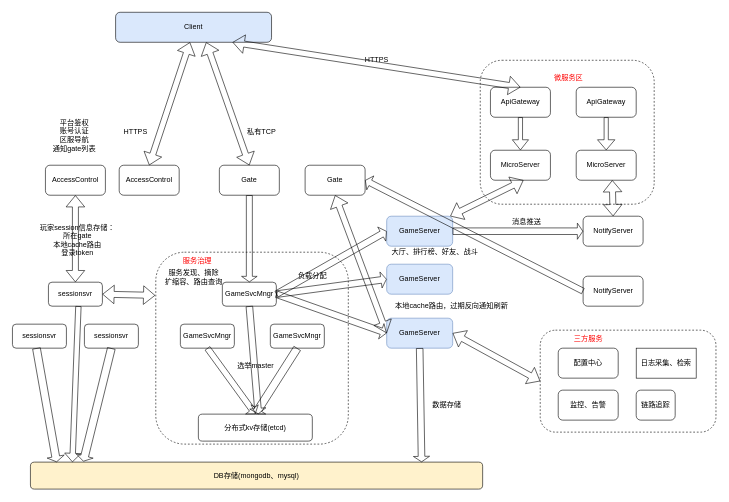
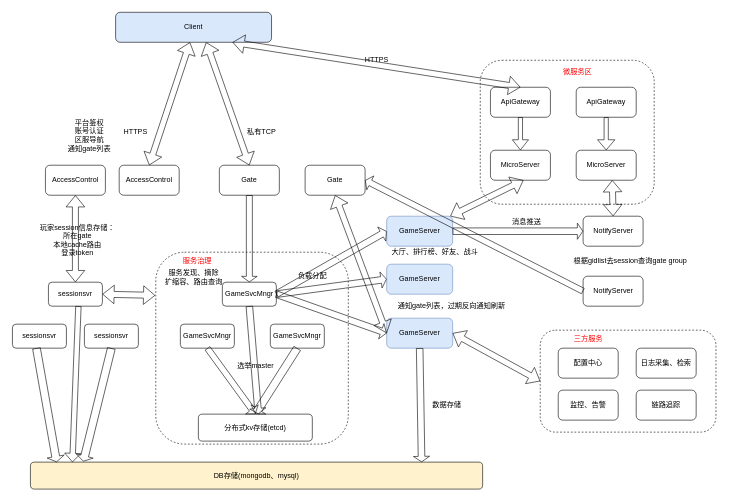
- <mxCell id="57" value="&lt;font color=&quot;#ff0000&quot;&gt;微服务区&lt;/font&gt;" style="text;html=1;resizable=0;autosize=1;align=center;verticalAlign=middle;points=[];fillColor=none;strokeColor=none;rounded=0;" parent="1" vertex="1"><mxGeometry x="917" y="120" width="60" height="20" as="geometry" /></mxCell>
+ <mxCell id="57" value="&lt;font color=&quot;#ff0000&quot;&gt;微服务区&lt;/font&gt;" style="text;html=1;resizable=0;autosize=1;align=center;verticalAlign=middle;points=[];fillColor=none;strokeColor=none;rounded=0;" parent="1" vertex="1"><mxGeometry x="932" y="110" width="60" height="20" as="geometry" /></mxCell>
- <mxCell id="48" value="平台鉴权&lt;br&gt;账号认证&lt;br&gt;区服导航&lt;br&gt;通知gate列表" style="text;html=1;resizable=0;autosize=1;align=center;verticalAlign=middle;points=[];fillColor=none;strokeColor=none;rounded=0;" parent="1" vertex="1"><mxGeometry x="78" y="195" width="90" height="60" as="geometry" /></mxCell>
+ <mxCell id="48" value="平台鉴权&lt;br&gt;账号认证&lt;br&gt;区服导航&lt;br&gt;通知gate列表" style="text;html=1;resizable=0;autosize=1;align=center;verticalAlign=middle;points=[];fillColor=none;strokeColor=none;rounded=0;" parent="1" vertex="1"><mxGeometry x="103" y="195" width="90" height="60" as="geometry" /></mxCell>
+ <mxCell id="44" value="根据gidlist去session查询gate group" style="text;html=1;resizable=0;autosize=1;align=center;verticalAlign=middle;points=[];fillColor=none;strokeColor=none;rounded=0;" parent="1" vertex="1"><mxGeometry x="950" y="425" width="200" height="20" as="geometry" /></mxCell>
- <mxCell id="27" value="本地cache路由，过期反向通知刷新" style="text;html=1;resizable=0;autosize=1;align=center;verticalAlign=middle;points=[];fillColor=none;strokeColor=none;rounded=0;" parent="1" vertex="1"><mxGeometry x="652" y="500" width="200" height="20" as="geometry" /></mxCell>
+ <mxCell id="27" value="通知gate列表，过期反向通知刷新" style="text;html=1;resizable=0;autosize=1;align=center;verticalAlign=middle;points=[];fillColor=none;strokeColor=none;rounded=0;" parent="1" vertex="1"><mxGeometry x="652" y="500" width="200" height="20" as="geometry" /></mxCell>
- <mxCell id="61" value="日志采集、检索" style="whiteSpace=wrap;html=1;rounded=0;" parent="1" vertex="1"><mxGeometry x="1060" y="580" width="100" height="50" as="geometry" /></mxCell>
+ <mxCell id="61" value="日志采集、检索" style="rounded=1;whiteSpace=wrap;html=1;" parent="1" vertex="1"><mxGeometry x="1060" y="580" width="100" height="50" as="geometry" /></mxCell>
- <mxCell id="62" value="链路追踪" style="rounded=1;whiteSpace=wrap;html=1;" parent="1" vertex="1"><mxGeometry x="1060" y="650" width="65" height="50" as="geometry" /></mxCell>
+ <mxCell id="62" value="链路追踪" style="rounded=1;whiteSpace=wrap;html=1;" parent="1" vertex="1"><mxGeometry x="1060" y="650" width="100" height="50" as="geometry" /></mxCell>
